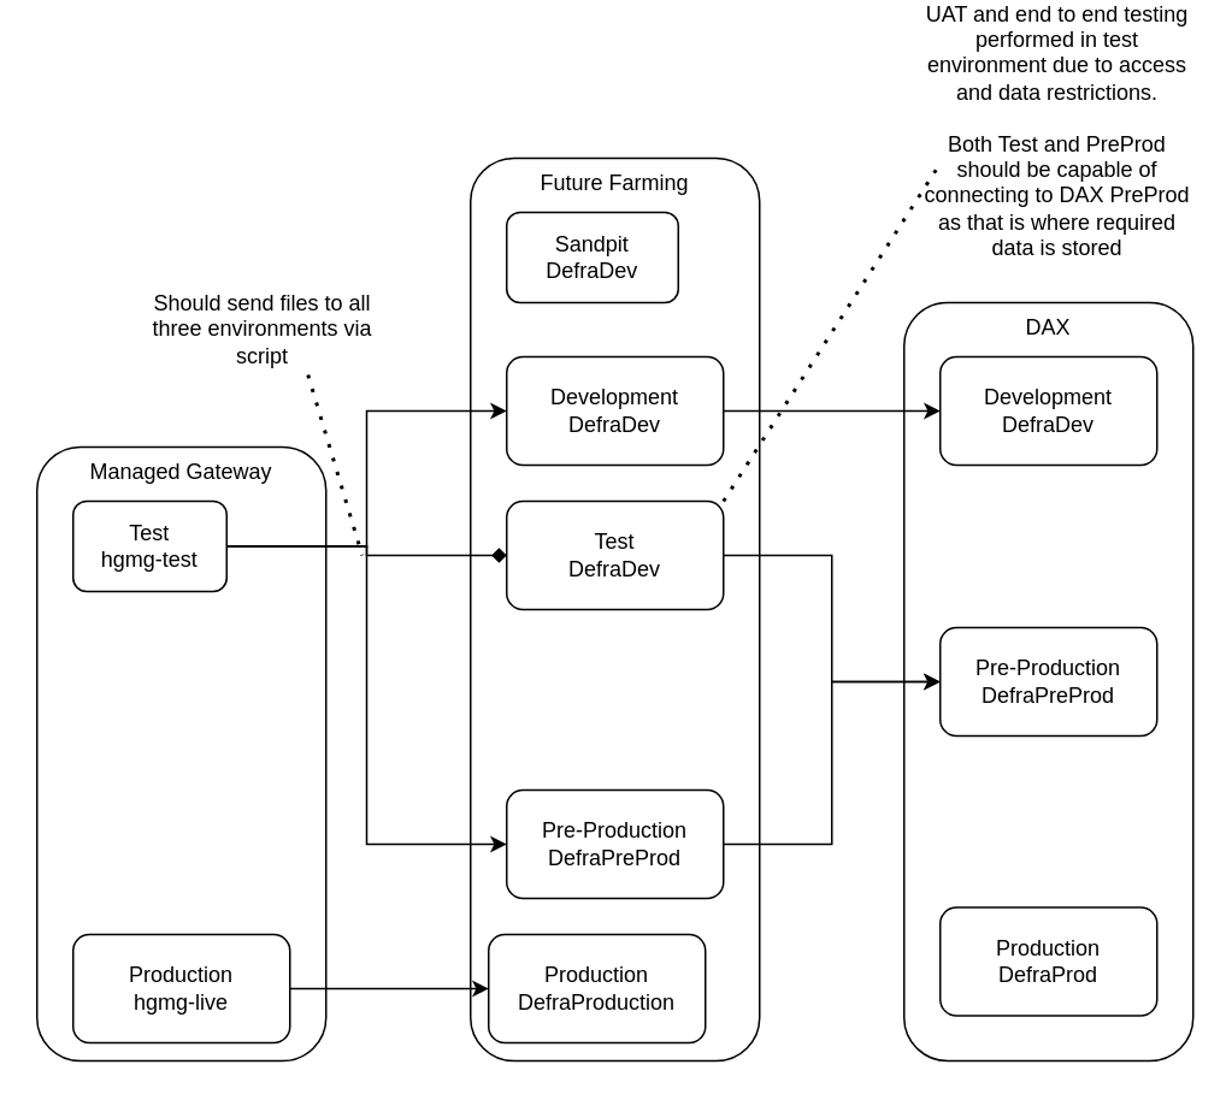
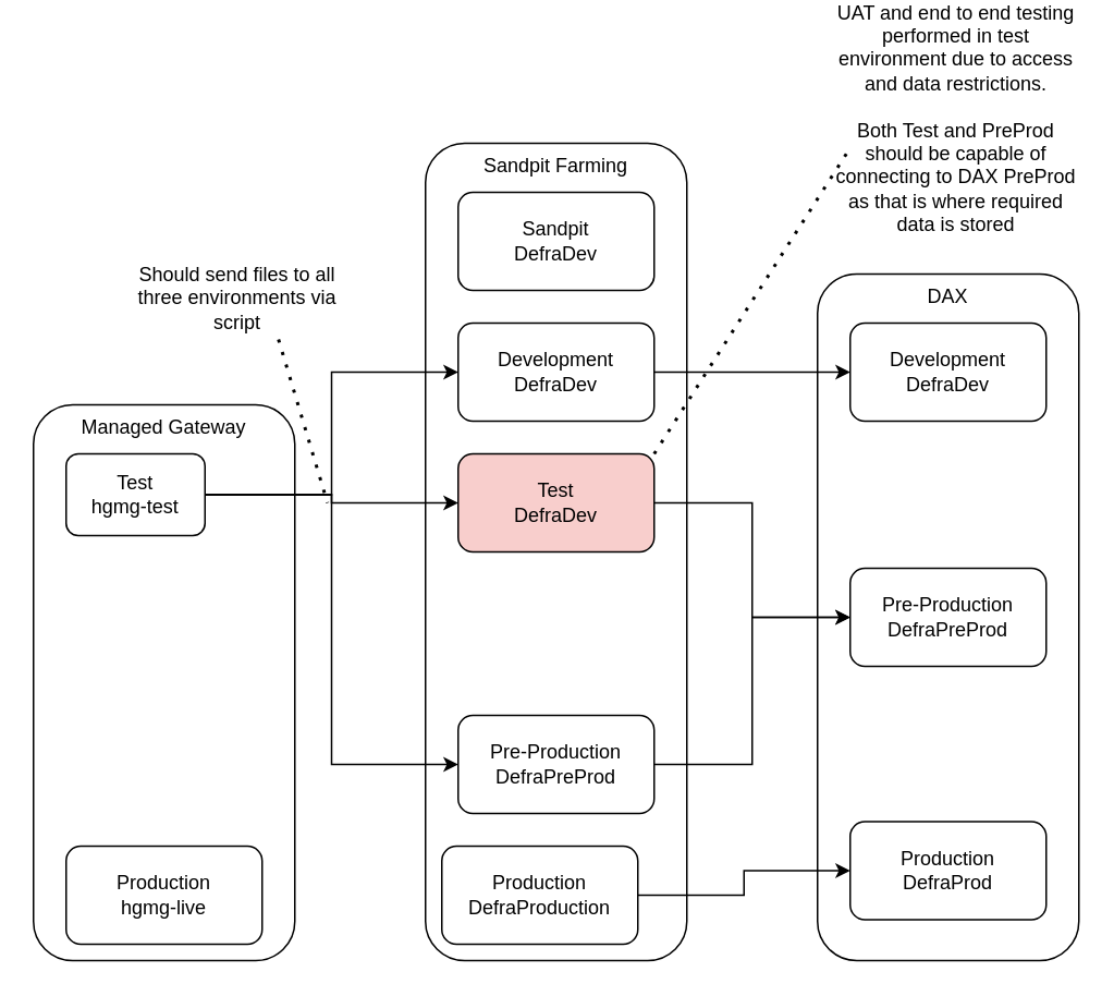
- <mxCell id="3" value="Future Farming" style="rounded=1;whiteSpace=wrap;html=1;verticalAlign=top;" vertex="1" parent="1"><mxGeometry x="260" y="50" width="160" height="500" as="geometry" /></mxCell>
+ <mxCell id="3" value="Sandpit Farming" style="rounded=1;whiteSpace=wrap;html=1;verticalAlign=top;" vertex="1" parent="1"><mxGeometry x="260" y="50" width="160" height="500" as="geometry" /></mxCell>
- <mxCell id="5" value="Sandpit&lt;br&gt;DefraDev" style="rounded=1;whiteSpace=wrap;html=1;" vertex="1" parent="1"><mxGeometry x="280" y="80" width="95" height="50" as="geometry" /></mxCell>
+ <mxCell id="5" value="Sandpit&lt;br&gt;DefraDev" style="rounded=1;whiteSpace=wrap;html=1;" vertex="1" parent="1"><mxGeometry x="280" y="80" width="120" height="60" as="geometry" /></mxCell>
- <mxCell id="17" style="edgeStyle=orthogonalEdgeStyle;rounded=0;orthogonalLoop=1;jettySize=auto;html=1;entryX=0;entryY=0.5;entryDx=0;entryDy=0;endArrow=diamond;" edge="1" parent="1" source="20" target="9"><mxGeometry relative="1" as="geometry" /></mxCell>
+ <mxCell id="17" style="edgeStyle=orthogonalEdgeStyle;rounded=0;orthogonalLoop=1;jettySize=auto;html=1;entryX=0;entryY=0.5;entryDx=0;entryDy=0;" edge="1" parent="1" source="20" target="9"><mxGeometry relative="1" as="geometry" /></mxCell>
- <mxCell id="9" value="Test&lt;br&gt;DefraDev" style="rounded=1;whiteSpace=wrap;html=1;" vertex="1" parent="1"><mxGeometry x="280" y="240" width="120" height="60" as="geometry" /></mxCell>
+ <mxCell id="9" value="Test&lt;br&gt;DefraDev" style="rounded=1;whiteSpace=wrap;html=1;fillColor=#f8cecc;" vertex="1" parent="1"><mxGeometry x="280" y="240" width="120" height="60" as="geometry" /></mxCell>
+ <mxCell id="12" style="edgeStyle=orthogonalEdgeStyle;rounded=0;orthogonalLoop=1;jettySize=auto;html=1;" edge="1" parent="1" source="13" target="16"><mxGeometry relative="1" as="geometry" /></mxCell>
- <mxCell id="21" style="edgeStyle=orthogonalEdgeStyle;rounded=0;orthogonalLoop=1;jettySize=auto;html=1;entryX=0;entryY=0.5;entryDx=0;entryDy=0;" edge="1" parent="1" source="22" target="13"><mxGeometry relative="1" as="geometry" /></mxCell>
